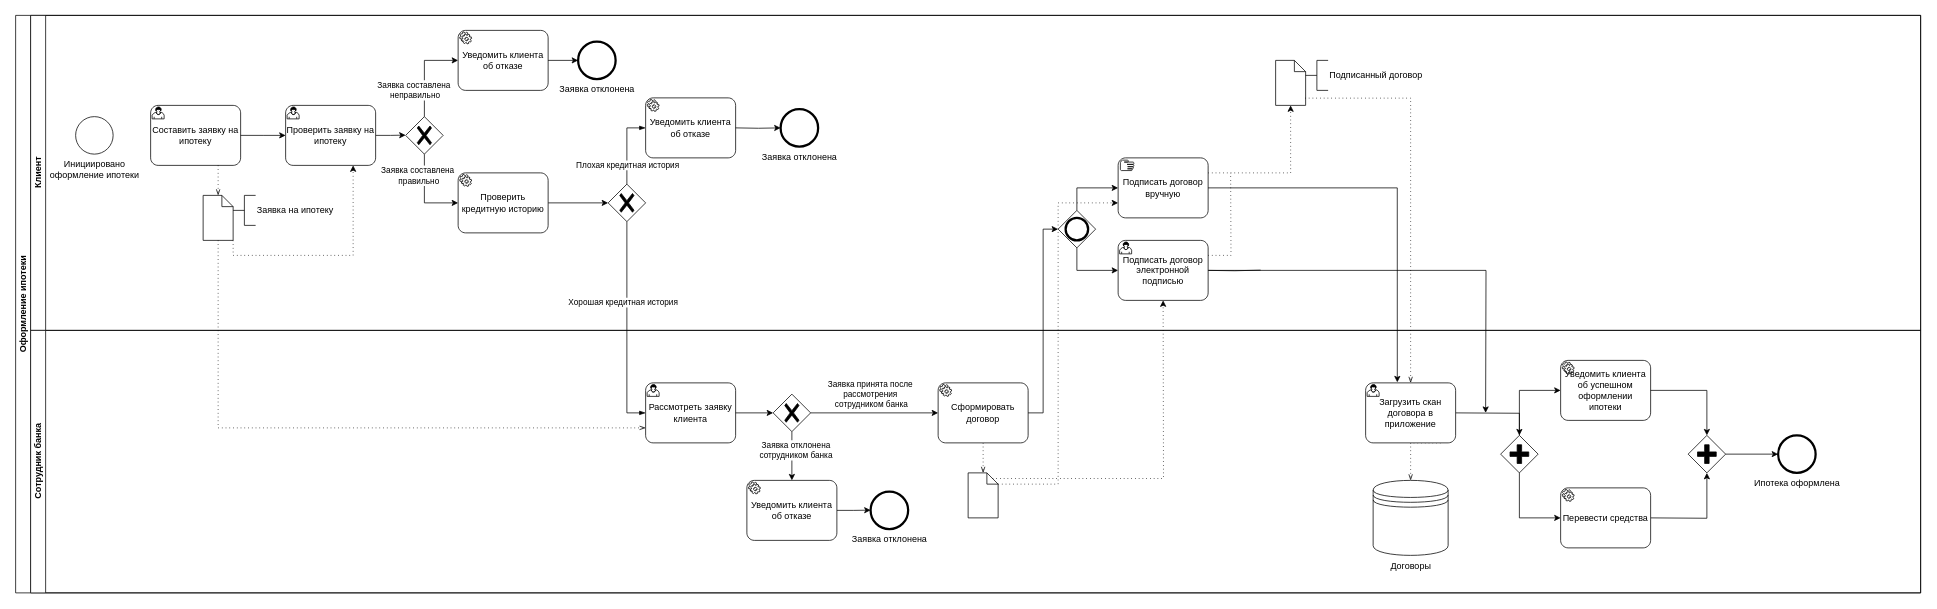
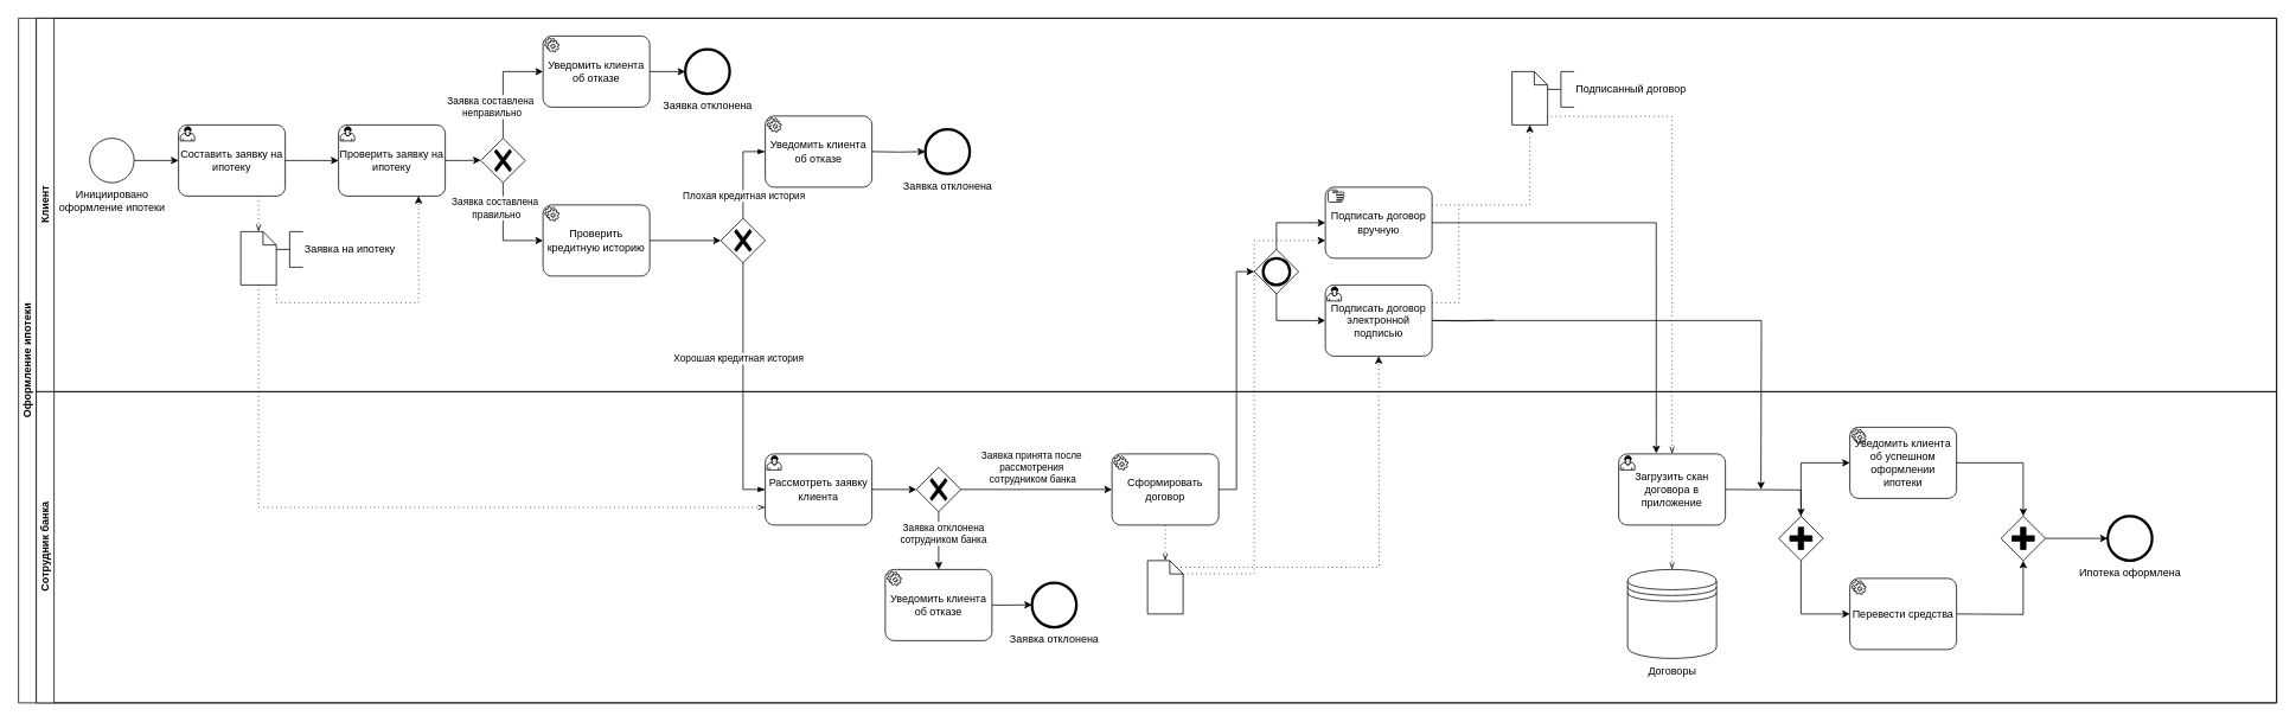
+ <mxCell id="9" style="edgeStyle=orthogonalEdgeStyle;rounded=0;orthogonalLoop=1;jettySize=auto;html=1;entryX=0;entryY=0.5;entryDx=0;entryDy=0;entryPerimeter=0;" parent="3" source="4" target="5" edge="1"><mxGeometry relative="1" as="geometry" /></mxCell>
